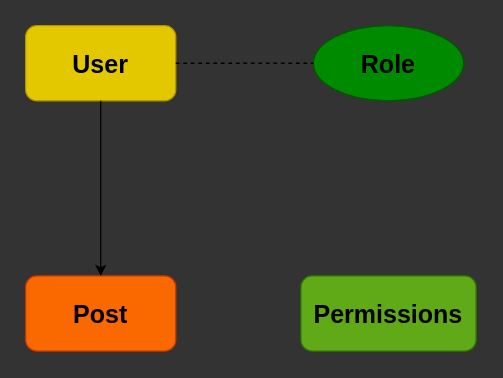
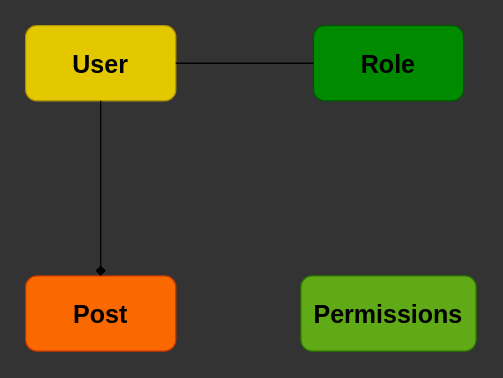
- <mxCell id="6" value="" style="endArrow=none;html=1;fontSize=20;fontColor=#000000;exitX=1;exitY=0.5;exitDx=0;exitDy=0;entryX=0;entryY=0.5;entryDx=0;entryDy=0;rounded=1;dashed=1;" edge="1" parent="1" source="2" target="3"><mxGeometry width="50" height="50" relative="1" as="geometry"><mxPoint x="410" y="360" as="sourcePoint" /><mxPoint x="460" y="310" as="targetPoint" /></mxGeometry></mxCell>
+ <mxCell id="6" value="" style="endArrow=none;html=1;fontSize=20;fontColor=#000000;exitX=1;exitY=0.5;exitDx=0;exitDy=0;entryX=0;entryY=0.5;entryDx=0;entryDy=0;rounded=1;" edge="1" parent="1" source="2" target="3"><mxGeometry width="50" height="50" relative="1" as="geometry"><mxPoint x="410" y="360" as="sourcePoint" /><mxPoint x="460" y="310" as="targetPoint" /></mxGeometry></mxCell>
- <mxCell id="3" value="&lt;font color=&quot;#000000&quot;&gt;&lt;b&gt;Role&lt;/b&gt;&lt;/font&gt;" style="ellipse;whiteSpace=wrap;html=1;fontSize=20;fillColor=#008a00;fontColor=#ffffff;strokeColor=#005700;" vertex="1" parent="1"><mxGeometry x="250" y="20" width="120" height="60" as="geometry" /></mxCell>
+ <mxCell id="3" value="&lt;font color=&quot;#000000&quot;&gt;&lt;b&gt;Role&lt;/b&gt;&lt;/font&gt;" style="rounded=1;whiteSpace=wrap;html=1;fontSize=20;fillColor=#008a00;fontColor=#ffffff;strokeColor=#005700;" vertex="1" parent="1"><mxGeometry x="250" y="20" width="120" height="60" as="geometry" /></mxCell>
- <mxCell id="7" value="" style="endArrow=classic;html=1;fontSize=20;fontColor=#000000;exitX=0.5;exitY=1;exitDx=0;exitDy=0;entryX=0.5;entryY=0;entryDx=0;entryDy=0;rounded=1;" edge="1" parent="1" source="2" target="5"><mxGeometry width="50" height="50" relative="1" as="geometry"><mxPoint x="410" y="360" as="sourcePoint" /><mxPoint x="460" y="310" as="targetPoint" /></mxGeometry></mxCell>
+ <mxCell id="7" value="" style="endArrow=diamond;html=1;fontSize=20;fontColor=#000000;exitX=0.5;exitY=1;exitDx=0;exitDy=0;entryX=0.5;entryY=0;entryDx=0;entryDy=0;rounded=1;" edge="1" parent="1" source="2" target="5"><mxGeometry width="50" height="50" relative="1" as="geometry"><mxPoint x="410" y="360" as="sourcePoint" /><mxPoint x="460" y="310" as="targetPoint" /></mxGeometry></mxCell>
